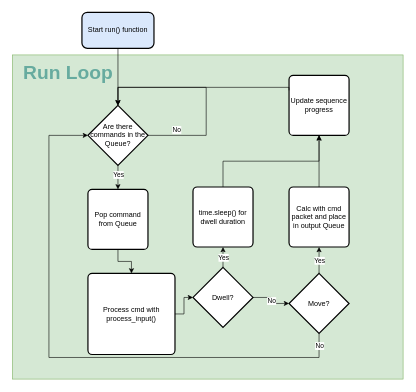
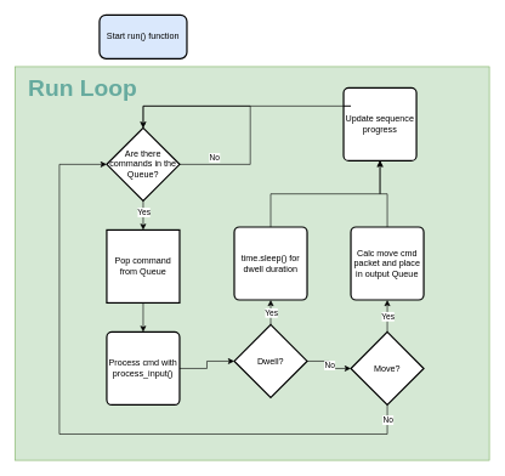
- <mxCell id="8" value="" style="endArrow=classic;html=1;rounded=0;edgeStyle=orthogonalEdgeStyle;entryX=0.5;entryY=0;entryDx=0;entryDy=0;exitX=0.5;exitY=1;exitDx=0;exitDy=0;entryPerimeter=0;" parent="1" source="3" target="4" edge="1"><mxGeometry width="50" height="50" relative="1" as="geometry"><mxPoint x="416" y="405" as="sourcePoint" /><mxPoint x="481" y="405" as="targetPoint" /></mxGeometry></mxCell>
- <mxCell id="15" value="Update sequence progress" style="rounded=1;whiteSpace=wrap;html=1;absoluteArcSize=1;arcSize=14;strokeWidth=2;" parent="1" vertex="1"><mxGeometry x="481" y="125" width="100" height="100" as="geometry" /></mxCell>
+ <mxCell id="15" value="Update sequence progress" style="rounded=1;whiteSpace=wrap;html=1;absoluteArcSize=1;arcSize=14;strokeWidth=2;" parent="1" vertex="1"><mxGeometry x="471" y="120" width="100" height="100" as="geometry" /></mxCell>
- <mxCell id="13" value="Calc with cmd packet and place in output Queue" style="rounded=1;whiteSpace=wrap;html=1;absoluteArcSize=1;arcSize=14;strokeWidth=2;" parent="1" vertex="1"><mxGeometry x="481" y="311" width="100" height="100" as="geometry" /></mxCell>
+ <mxCell id="13" value="Calc move cmd packet and place in output Queue" style="rounded=1;whiteSpace=wrap;html=1;absoluteArcSize=1;arcSize=14;strokeWidth=2;" parent="1" vertex="1"><mxGeometry x="481" y="311" width="100" height="100" as="geometry" /></mxCell>
- <mxCell id="11" value="Pop command from Queue" style="rounded=1;whiteSpace=wrap;html=1;absoluteArcSize=1;arcSize=14;strokeWidth=2;" parent="1" vertex="1"><mxGeometry x="146" y="315" width="100" height="100" as="geometry" /></mxCell>
+ <mxCell id="11" value="Pop command from Queue" style="whiteSpace=wrap;html=1;absoluteArcSize=1;arcSize=14;strokeWidth=2;rounded=0;" parent="1" vertex="1"><mxGeometry x="146" y="315" width="100" height="100" as="geometry" /></mxCell>
- <mxCell id="12" value="Process cmd with process_input()" style="rounded=1;whiteSpace=wrap;html=1;absoluteArcSize=1;arcSize=14;strokeWidth=2;" parent="1" vertex="1"><mxGeometry x="146" y="455" width="145" height="135" as="geometry" /></mxCell>
+ <mxCell id="12" value="Process cmd with process_input()" style="rounded=1;whiteSpace=wrap;html=1;absoluteArcSize=1;arcSize=14;strokeWidth=2;" parent="1" vertex="1"><mxGeometry x="146" y="455" width="100" height="100" as="geometry" /></mxCell>
